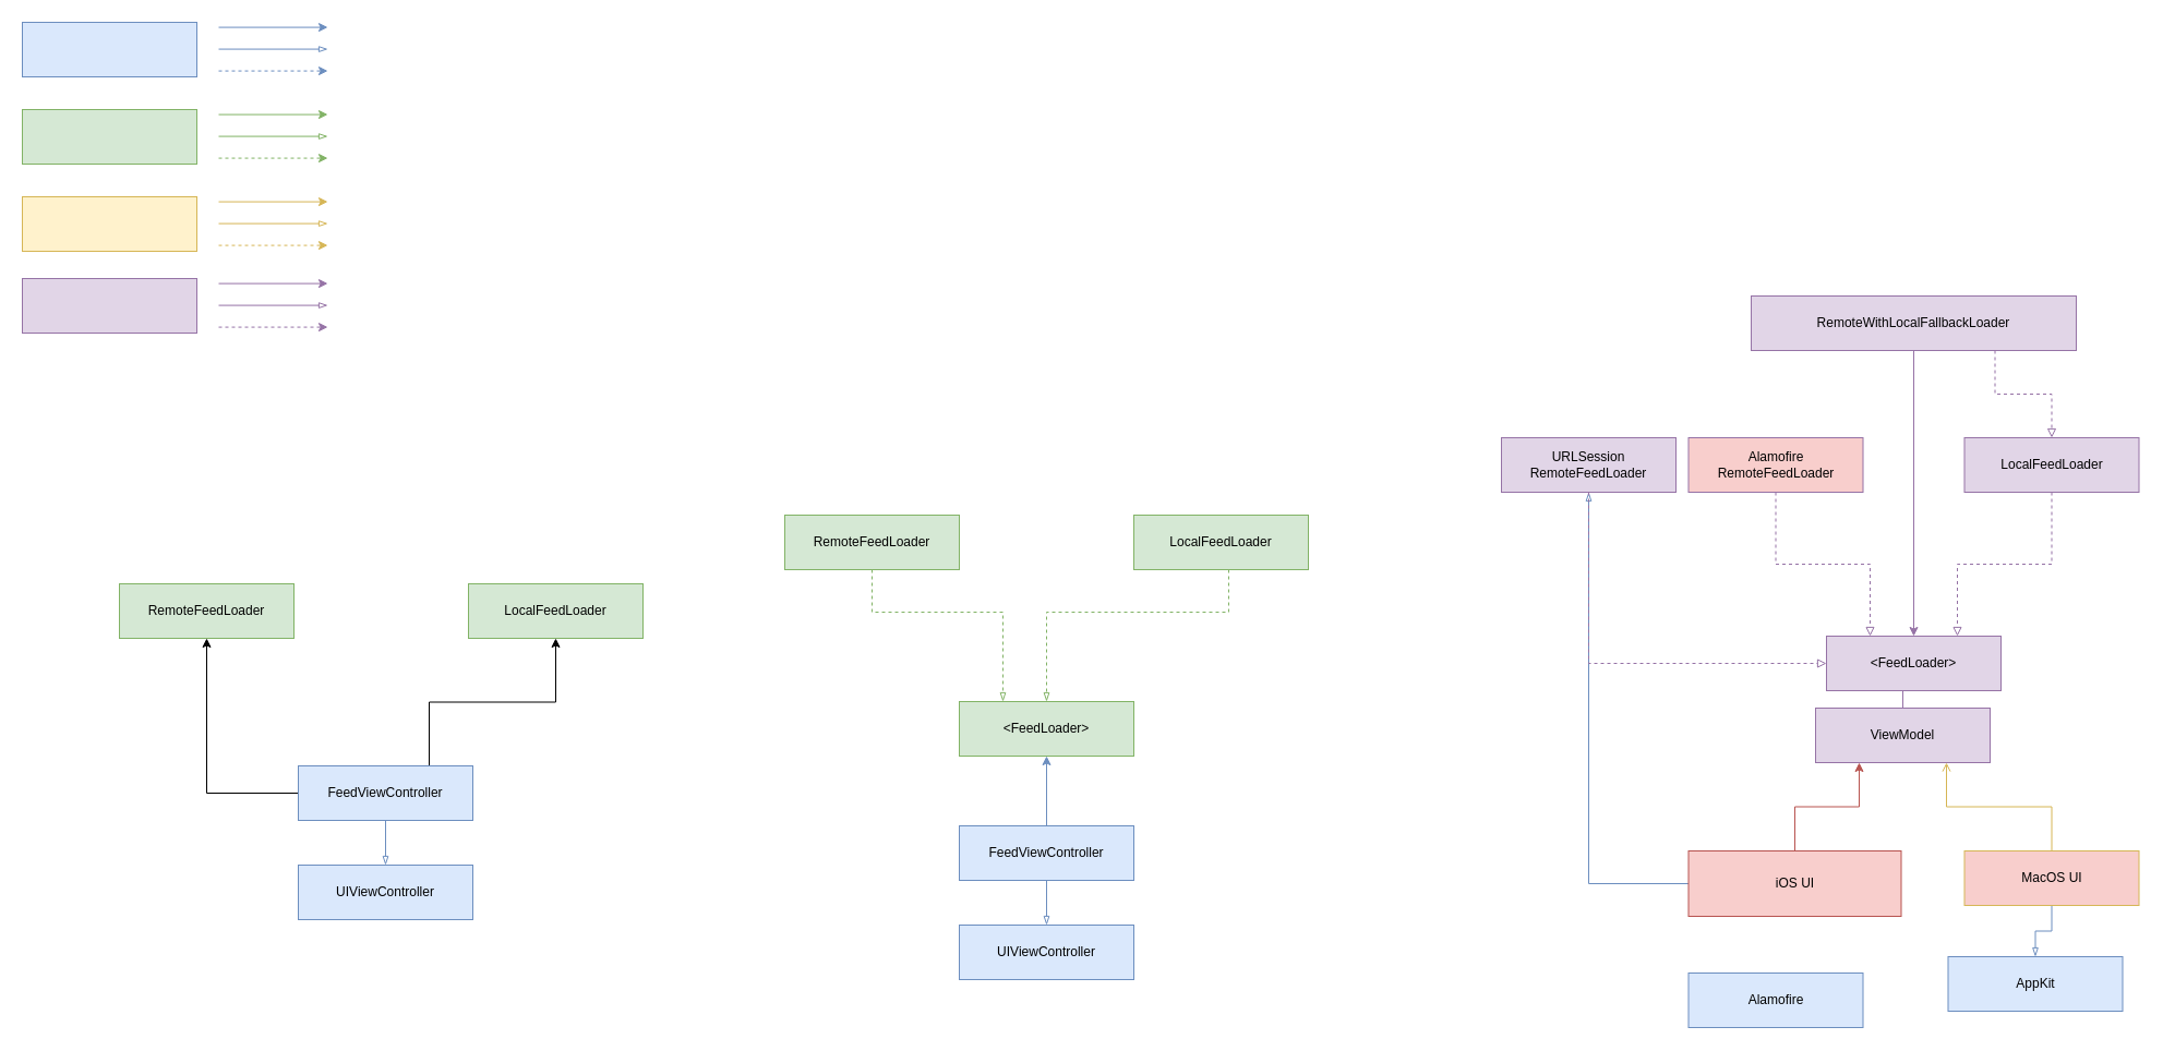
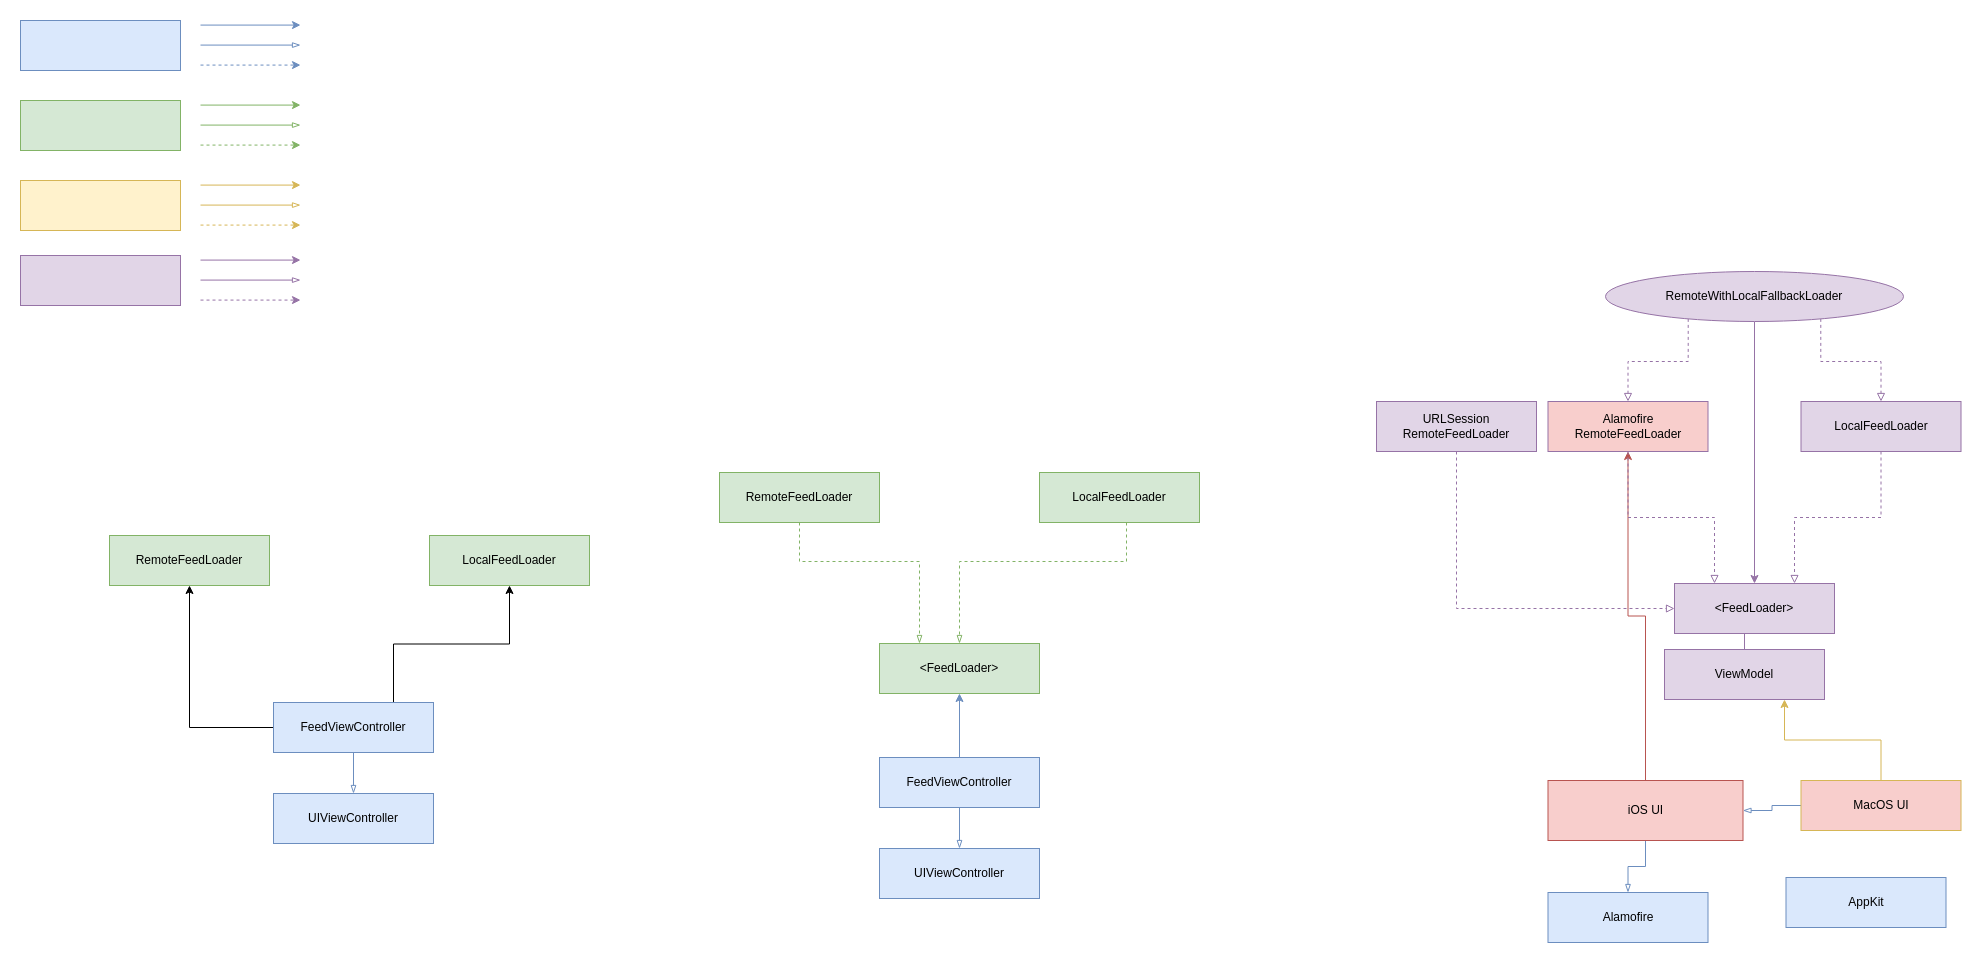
- <mxCell id="54" value="RemoteWithLocalFallbackLoader" style="rounded=0;whiteSpace=wrap;html=1;fillColor=#e1d5e7;strokeColor=#9673a6;" vertex="1" parent="1"><mxGeometry x="1605" y="271" width="298" height="50" as="geometry" /></mxCell>
+ <mxCell id="54" value="RemoteWithLocalFallbackLoader" style="ellipse;whiteSpace=wrap;html=1;fillColor=#e1d5e7;strokeColor=#9673a6;" vertex="1" parent="1"><mxGeometry x="1605" y="271" width="298" height="50" as="geometry" /></mxCell>
+ <mxCell id="52" style="edgeStyle=orthogonalEdgeStyle;rounded=0;orthogonalLoop=1;jettySize=auto;html=1;exitX=0.25;exitY=1;exitDx=0;exitDy=0;entryX=0.5;entryY=0;entryDx=0;entryDy=0;dashed=1;strokeColor=#9673a6;align=center;verticalAlign=middle;fontFamily=Helvetica;fontSize=11;fontColor=default;labelBackgroundColor=default;endArrow=block;endFill=0;fillColor=#e1d5e7;" edge="1" parent="1" source="54" target="34"><mxGeometry relative="1" as="geometry" /></mxCell>
- <mxCell id="40" style="edgeStyle=orthogonalEdgeStyle;rounded=0;orthogonalLoop=1;jettySize=auto;html=1;exitX=0.5;exitY=0;exitDx=0;exitDy=0;entryX=0.75;entryY=1;entryDx=0;entryDy=0;fillColor=#fff2cc;strokeColor=#d6b656;endArrow=open;" edge="1" parent="1" source="41" target="32"><mxGeometry relative="1" as="geometry" /></mxCell>
+ <mxCell id="40" style="edgeStyle=orthogonalEdgeStyle;rounded=0;orthogonalLoop=1;jettySize=auto;html=1;exitX=0.5;exitY=0;exitDx=0;exitDy=0;entryX=0.75;entryY=1;entryDx=0;entryDy=0;fillColor=#fff2cc;strokeColor=#d6b656;" edge="1" parent="1" source="41" target="32"><mxGeometry relative="1" as="geometry" /></mxCell>
- <mxCell id="28" style="edgeStyle=orthogonalEdgeStyle;rounded=0;orthogonalLoop=1;jettySize=auto;html=1;entryX=0.25;entryY=1;entryDx=0;entryDy=0;strokeColor=#b85450;align=center;verticalAlign=middle;fontFamily=Helvetica;fontSize=11;fontColor=default;labelBackgroundColor=default;endArrow=classic;fillColor=#f8cecc;" edge="1" source="29" target="32" parent="1"><mxGeometry relative="1" as="geometry" /></mxCell>
+ <mxCell id="28" style="edgeStyle=orthogonalEdgeStyle;rounded=0;orthogonalLoop=1;jettySize=auto;html=1;strokeColor=#b85450;align=center;verticalAlign=middle;fontFamily=Helvetica;fontSize=11;fontColor=default;labelBackgroundColor=default;endArrow=classic;fillColor=#f8cecc;" edge="1" source="29" target="34" parent="1"><mxGeometry relative="1" as="geometry" /></mxCell>
- <mxCell id="27" style="edgeStyle=orthogonalEdgeStyle;rounded=0;orthogonalLoop=1;jettySize=auto;html=1;strokeColor=#6c8ebf;align=center;verticalAlign=middle;fontFamily=Helvetica;fontSize=11;fontColor=default;labelBackgroundColor=default;endArrow=blockThin;endFill=0;fillColor=#dae8fc;" edge="1" source="29" target="43" parent="1"><mxGeometry relative="1" as="geometry" /></mxCell>
+ <mxCell id="27" style="edgeStyle=orthogonalEdgeStyle;rounded=0;orthogonalLoop=1;jettySize=auto;html=1;entryX=0.5;entryY=0;entryDx=0;entryDy=0;strokeColor=#6c8ebf;align=center;verticalAlign=middle;fontFamily=Helvetica;fontSize=11;fontColor=default;labelBackgroundColor=default;endArrow=blockThin;endFill=0;fillColor=#dae8fc;" edge="1" source="29" target="30" parent="1"><mxGeometry relative="1" as="geometry" /></mxCell>
- <mxCell id="38" style="edgeStyle=orthogonalEdgeStyle;rounded=0;orthogonalLoop=1;jettySize=auto;html=1;entryX=0.5;entryY=0;entryDx=0;entryDy=0;strokeColor=#6c8ebf;align=center;verticalAlign=middle;fontFamily=Helvetica;fontSize=11;fontColor=default;labelBackgroundColor=default;endArrow=blockThin;endFill=0;fillColor=#dae8fc;" edge="1" source="41" target="39" parent="1"><mxGeometry relative="1" as="geometry" /></mxCell>
+ <mxCell id="38" style="edgeStyle=orthogonalEdgeStyle;rounded=0;orthogonalLoop=1;jettySize=auto;html=1;strokeColor=#6c8ebf;align=center;verticalAlign=middle;fontFamily=Helvetica;fontSize=11;fontColor=default;labelBackgroundColor=default;endArrow=blockThin;endFill=0;fillColor=#dae8fc;" edge="1" source="41" target="29" parent="1"><mxGeometry relative="1" as="geometry" /></mxCell>
